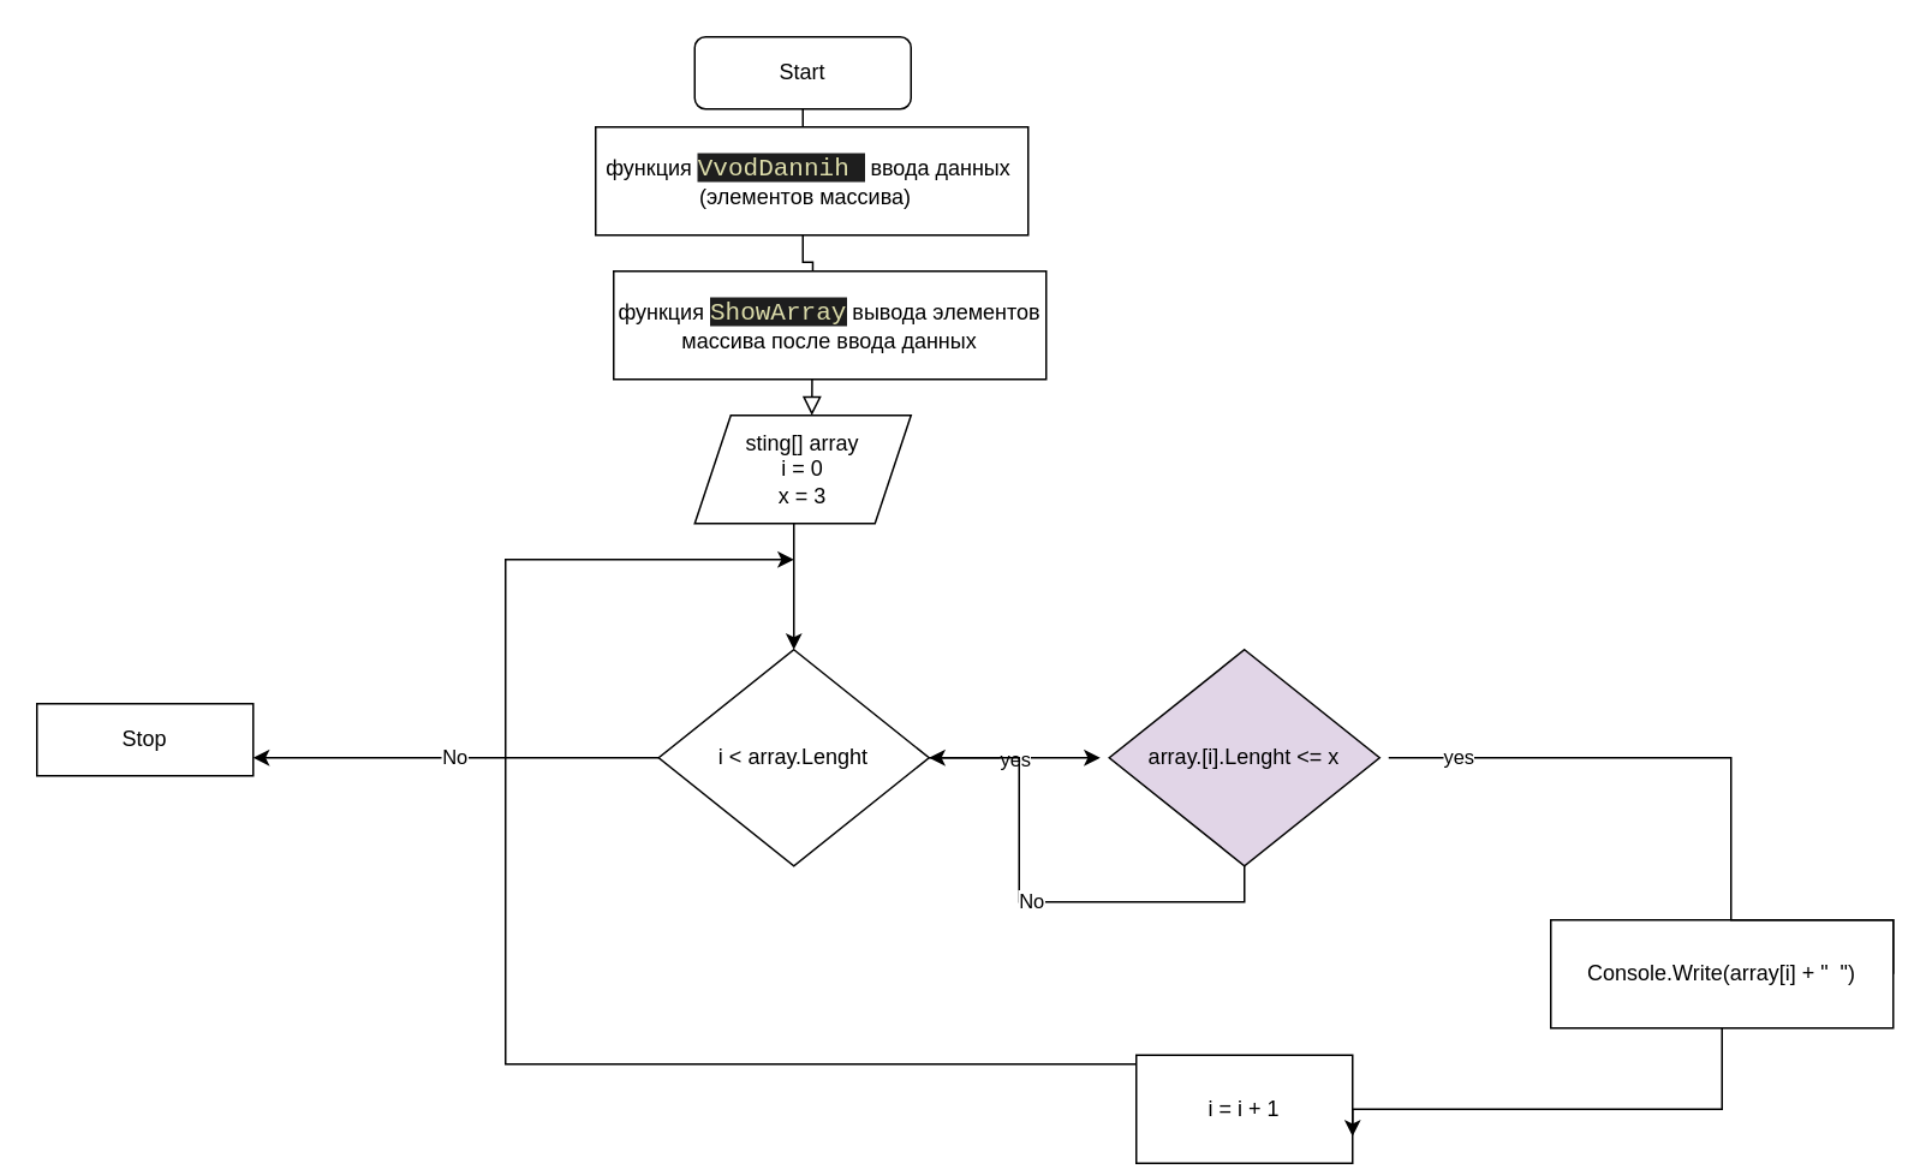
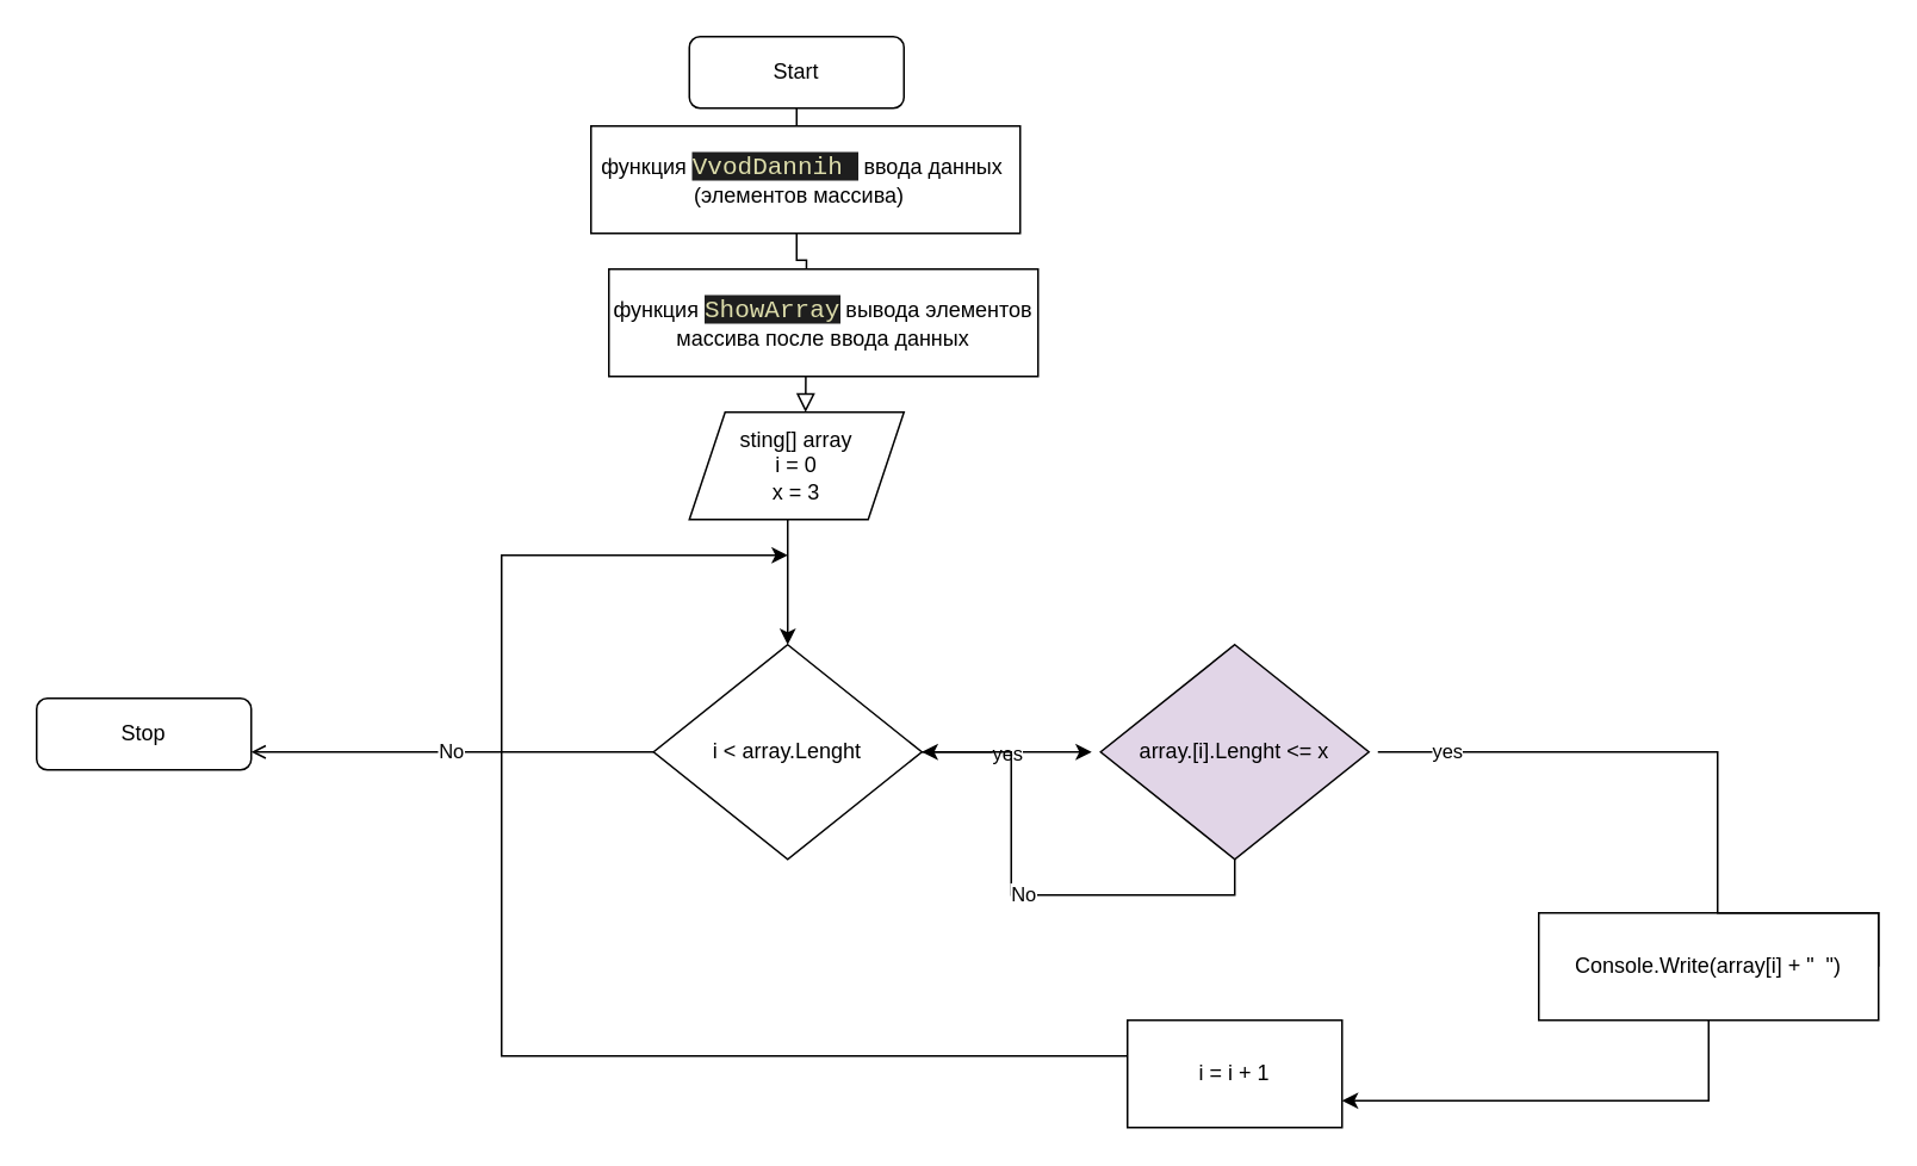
- <mxCell id="4" value="Stop" style="whiteSpace=wrap;html=1;fontSize=12;glass=0;strokeWidth=1;shadow=0;rounded=0;" parent="1" vertex="1"><mxGeometry x="20" y="390" width="120" height="40" as="geometry" /></mxCell>
+ <mxCell id="4" value="Stop" style="rounded=1;whiteSpace=wrap;html=1;fontSize=12;glass=0;strokeWidth=1;shadow=0;" parent="1" vertex="1"><mxGeometry x="20" y="390" width="120" height="40" as="geometry" /></mxCell>
- <mxCell id="8" value="No" style="edgeStyle=orthogonalEdgeStyle;rounded=0;orthogonalLoop=1;jettySize=auto;html=1;entryX=1;entryY=0.75;entryDx=0;entryDy=0;" parent="1" source="9" target="4" edge="1"><mxGeometry relative="1" as="geometry"><mxPoint x="190" y="550" as="targetPoint" /><Array as="points"><mxPoint x="160" y="420" /></Array></mxGeometry></mxCell>
+ <mxCell id="8" value="No" style="edgeStyle=orthogonalEdgeStyle;rounded=0;orthogonalLoop=1;jettySize=auto;html=1;entryX=1;entryY=0.75;entryDx=0;entryDy=0;endArrow=open;" parent="1" source="9" target="4" edge="1"><mxGeometry relative="1" as="geometry"><mxPoint x="190" y="550" as="targetPoint" /><Array as="points"><mxPoint x="160" y="420" /></Array></mxGeometry></mxCell>
- <mxCell id="11" value="i = i + 1" style="whiteSpace=wrap;html=1;" parent="1" vertex="1"><mxGeometry x="630" y="585" width="120" height="60" as="geometry" /></mxCell>
+ <mxCell id="11" value="i = i + 1" style="whiteSpace=wrap;html=1;" parent="1" vertex="1"><mxGeometry x="630" y="570" width="120" height="60" as="geometry" /></mxCell>
